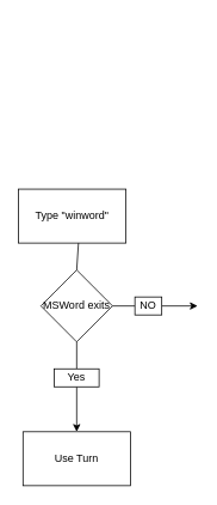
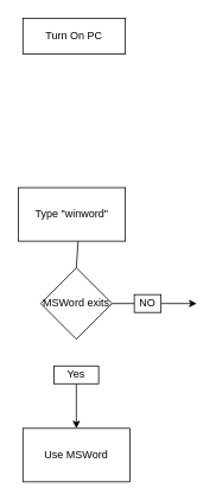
+ <mxCell id="2" value="Turn On PC" style="rounded=0;whiteSpace=wrap;html=1;" vertex="1" parent="1"><mxGeometry x="25" y="20" width="115" height="40" as="geometry" /></mxCell>
- <mxCell id="8" value="" style="endArrow=none;html=1;rounded=0;exitX=0.5;exitY=1;exitDx=0;exitDy=0;" edge="1" parent="1" source="5" target="9"><mxGeometry relative="1" as="geometry"><mxPoint x="85" y="380" as="sourcePoint" /><mxPoint x="85" y="480" as="targetPoint" /></mxGeometry></mxCell>
- <mxCell id="4" value="Use Turn" style="rounded=0;whiteSpace=wrap;html=1;" vertex="1" parent="1"><mxGeometry x="25" y="480" width="120" height="60" as="geometry" /></mxCell>
+ <mxCell id="4" value="Use MSWord" style="rounded=0;whiteSpace=wrap;html=1;" vertex="1" parent="1"><mxGeometry x="25" y="480" width="120" height="60" as="geometry" /></mxCell>
